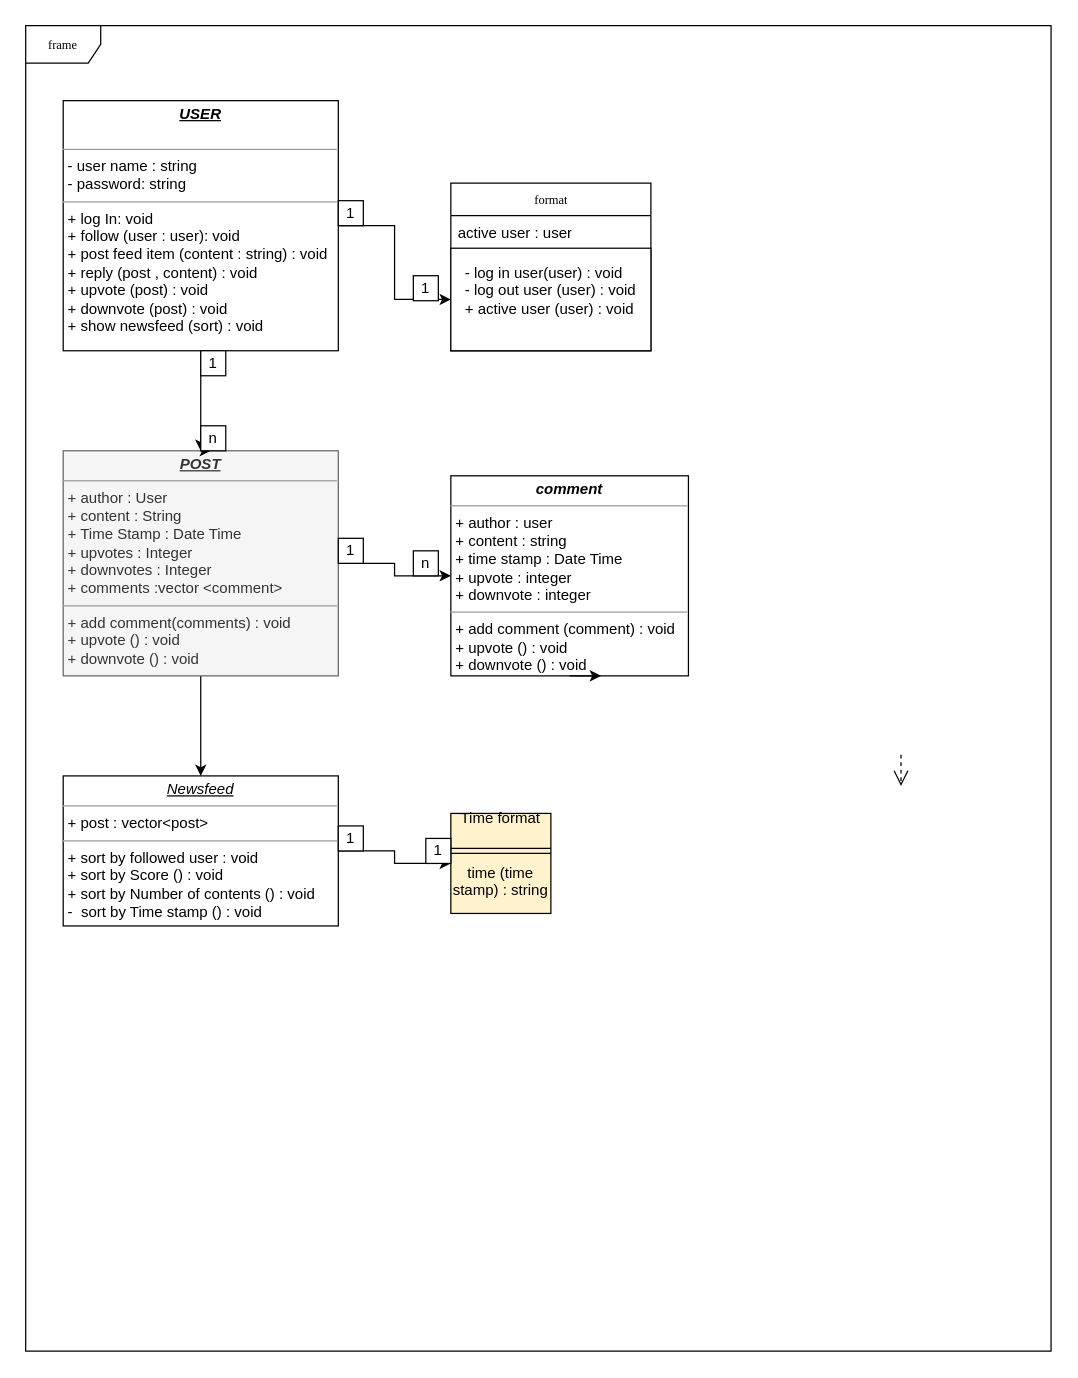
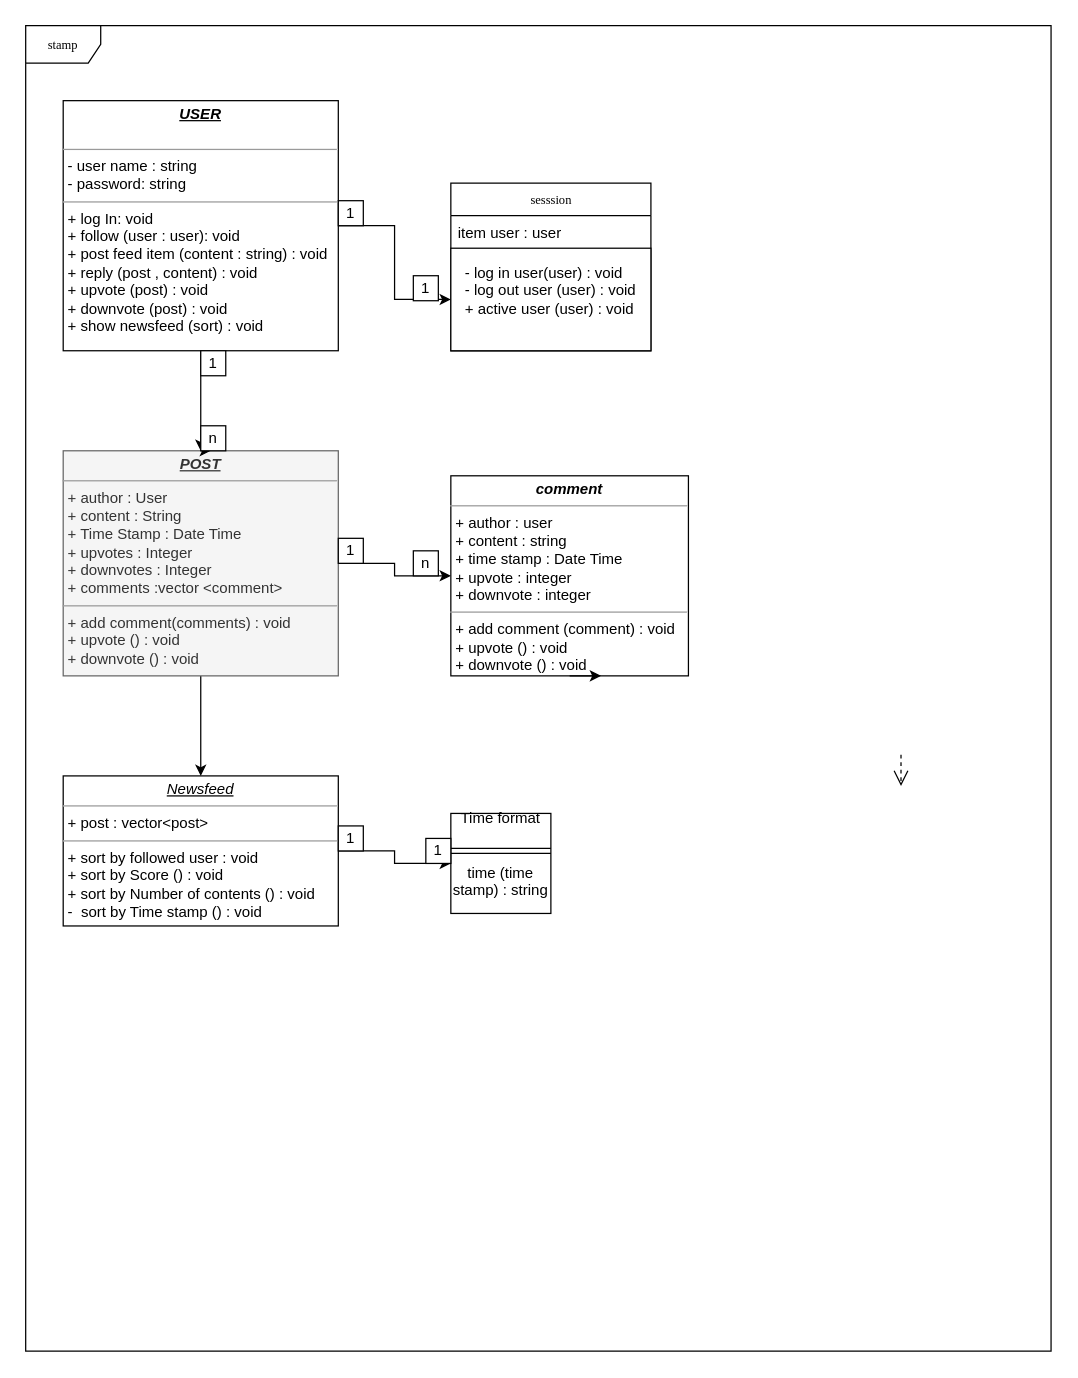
- <mxCell id="2" value="frame" style="shape=umlFrame;whiteSpace=wrap;html=1;rounded=0;shadow=0;comic=0;labelBackgroundColor=none;strokeWidth=1;fontFamily=Verdana;fontSize=10;align=center;" vertex="1" parent="1"><mxGeometry x="20" y="20" width="820" height="1060" as="geometry" /></mxCell>
+ <mxCell id="2" value="stamp" style="shape=umlFrame;whiteSpace=wrap;html=1;rounded=0;shadow=0;comic=0;labelBackgroundColor=none;strokeWidth=1;fontFamily=Verdana;fontSize=10;align=center;" vertex="1" parent="1"><mxGeometry x="20" y="20" width="820" height="1060" as="geometry" /></mxCell>
- <mxCell id="3" value="format" style="swimlane;html=1;fontStyle=0;childLayout=stackLayout;horizontal=1;startSize=26;fillColor=none;horizontalStack=0;resizeParent=1;resizeLast=0;collapsible=1;marginBottom=0;swimlaneFillColor=#ffffff;rounded=0;shadow=0;comic=0;labelBackgroundColor=none;strokeWidth=1;fontFamily=Verdana;fontSize=10;align=center;" vertex="1" parent="1"><mxGeometry x="360" y="146" width="160" height="134" as="geometry" /></mxCell>
+ <mxCell id="3" value="sesssion" style="swimlane;html=1;fontStyle=0;childLayout=stackLayout;horizontal=1;startSize=26;fillColor=none;horizontalStack=0;resizeParent=1;resizeLast=0;collapsible=1;marginBottom=0;swimlaneFillColor=#ffffff;rounded=0;shadow=0;comic=0;labelBackgroundColor=none;strokeWidth=1;fontFamily=Verdana;fontSize=10;align=center;" vertex="1" parent="1"><mxGeometry x="360" y="146" width="160" height="134" as="geometry" /></mxCell>
- <mxCell id="4" value="active user : user" style="text;html=1;strokeColor=none;fillColor=none;align=left;verticalAlign=top;spacingLeft=4;spacingRight=4;whiteSpace=wrap;overflow=hidden;rotatable=0;points=[[0,0.5],[1,0.5]];portConstraint=eastwest;" vertex="1" parent="3"><mxGeometry y="26" width="160" height="26" as="geometry" /></mxCell>
+ <mxCell id="4" value="item user : user" style="text;html=1;strokeColor=none;fillColor=none;align=left;verticalAlign=top;spacingLeft=4;spacingRight=4;whiteSpace=wrap;overflow=hidden;rotatable=0;points=[[0,0.5],[1,0.5]];portConstraint=eastwest;" vertex="1" parent="3"><mxGeometry y="26" width="160" height="26" as="geometry" /></mxCell>
- <mxCell id="17" value="Time format&lt;br&gt;&lt;br&gt;&lt;br&gt;time (time stamp) : string&lt;br&gt;&lt;div style=&quot;&quot;&gt;&lt;br&gt;&lt;/div&gt;" style="whiteSpace=wrap;html=1;aspect=fixed;align=center;fillColor=#fff2cc;" vertex="1" parent="1"><mxGeometry x="360" y="650" width="80" height="80" as="geometry" /></mxCell>
+ <mxCell id="17" value="Time format&lt;br&gt;&lt;br&gt;&lt;br&gt;time (time stamp) : string&lt;br&gt;&lt;div style=&quot;&quot;&gt;&lt;br&gt;&lt;/div&gt;" style="whiteSpace=wrap;html=1;aspect=fixed;align=center;" vertex="1" parent="1"><mxGeometry x="360" y="650" width="80" height="80" as="geometry" /></mxCell>
